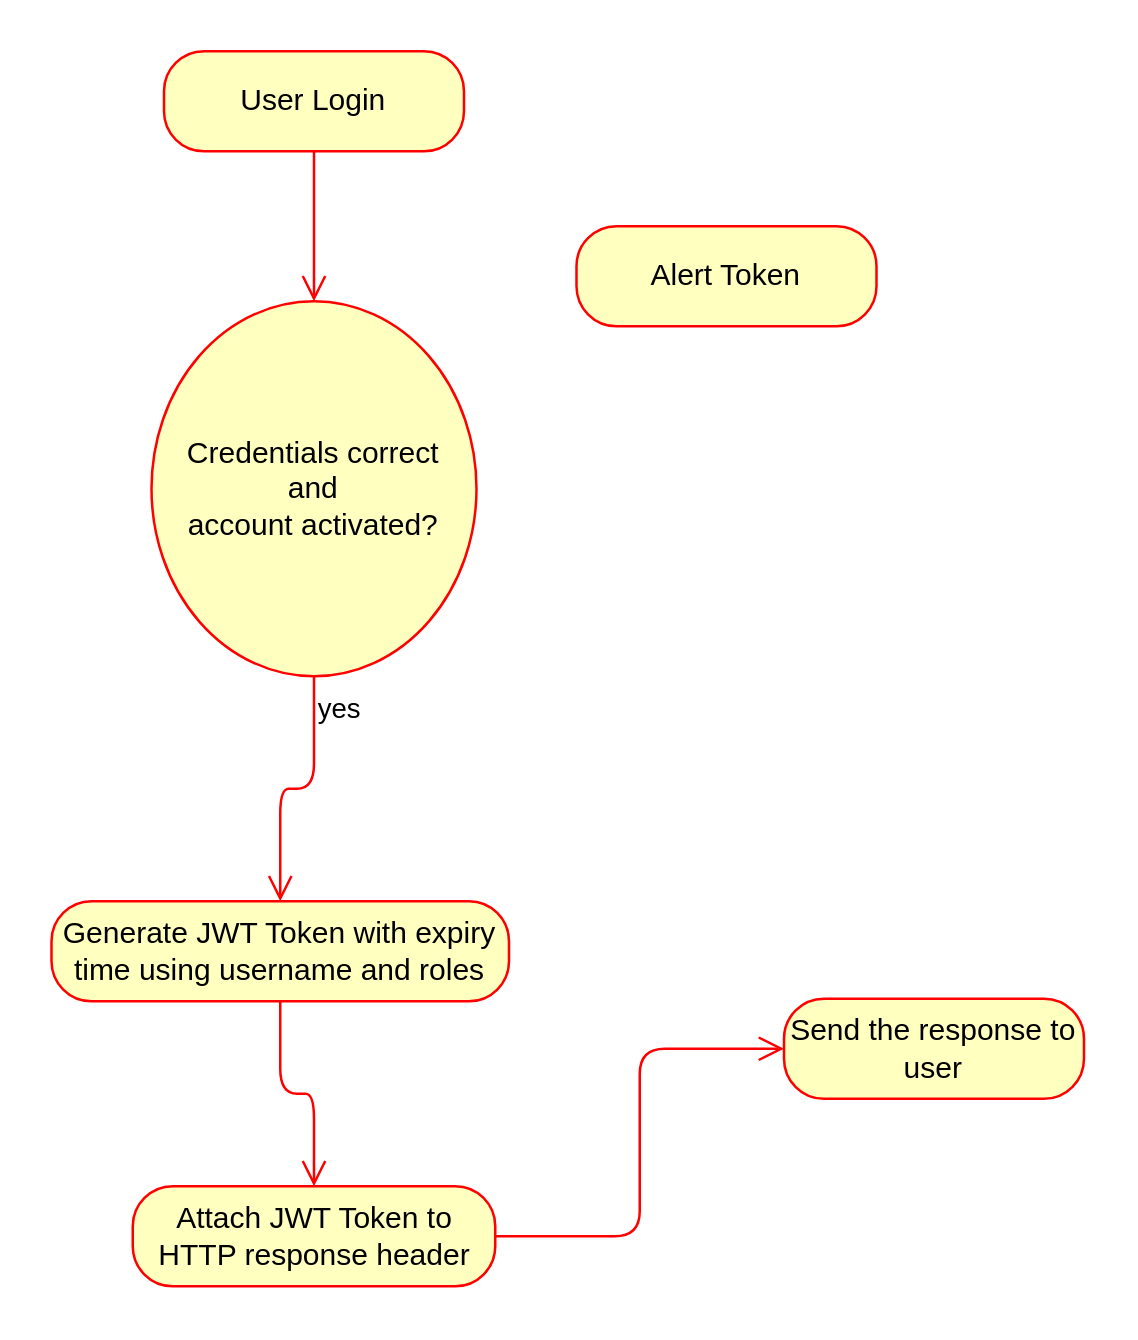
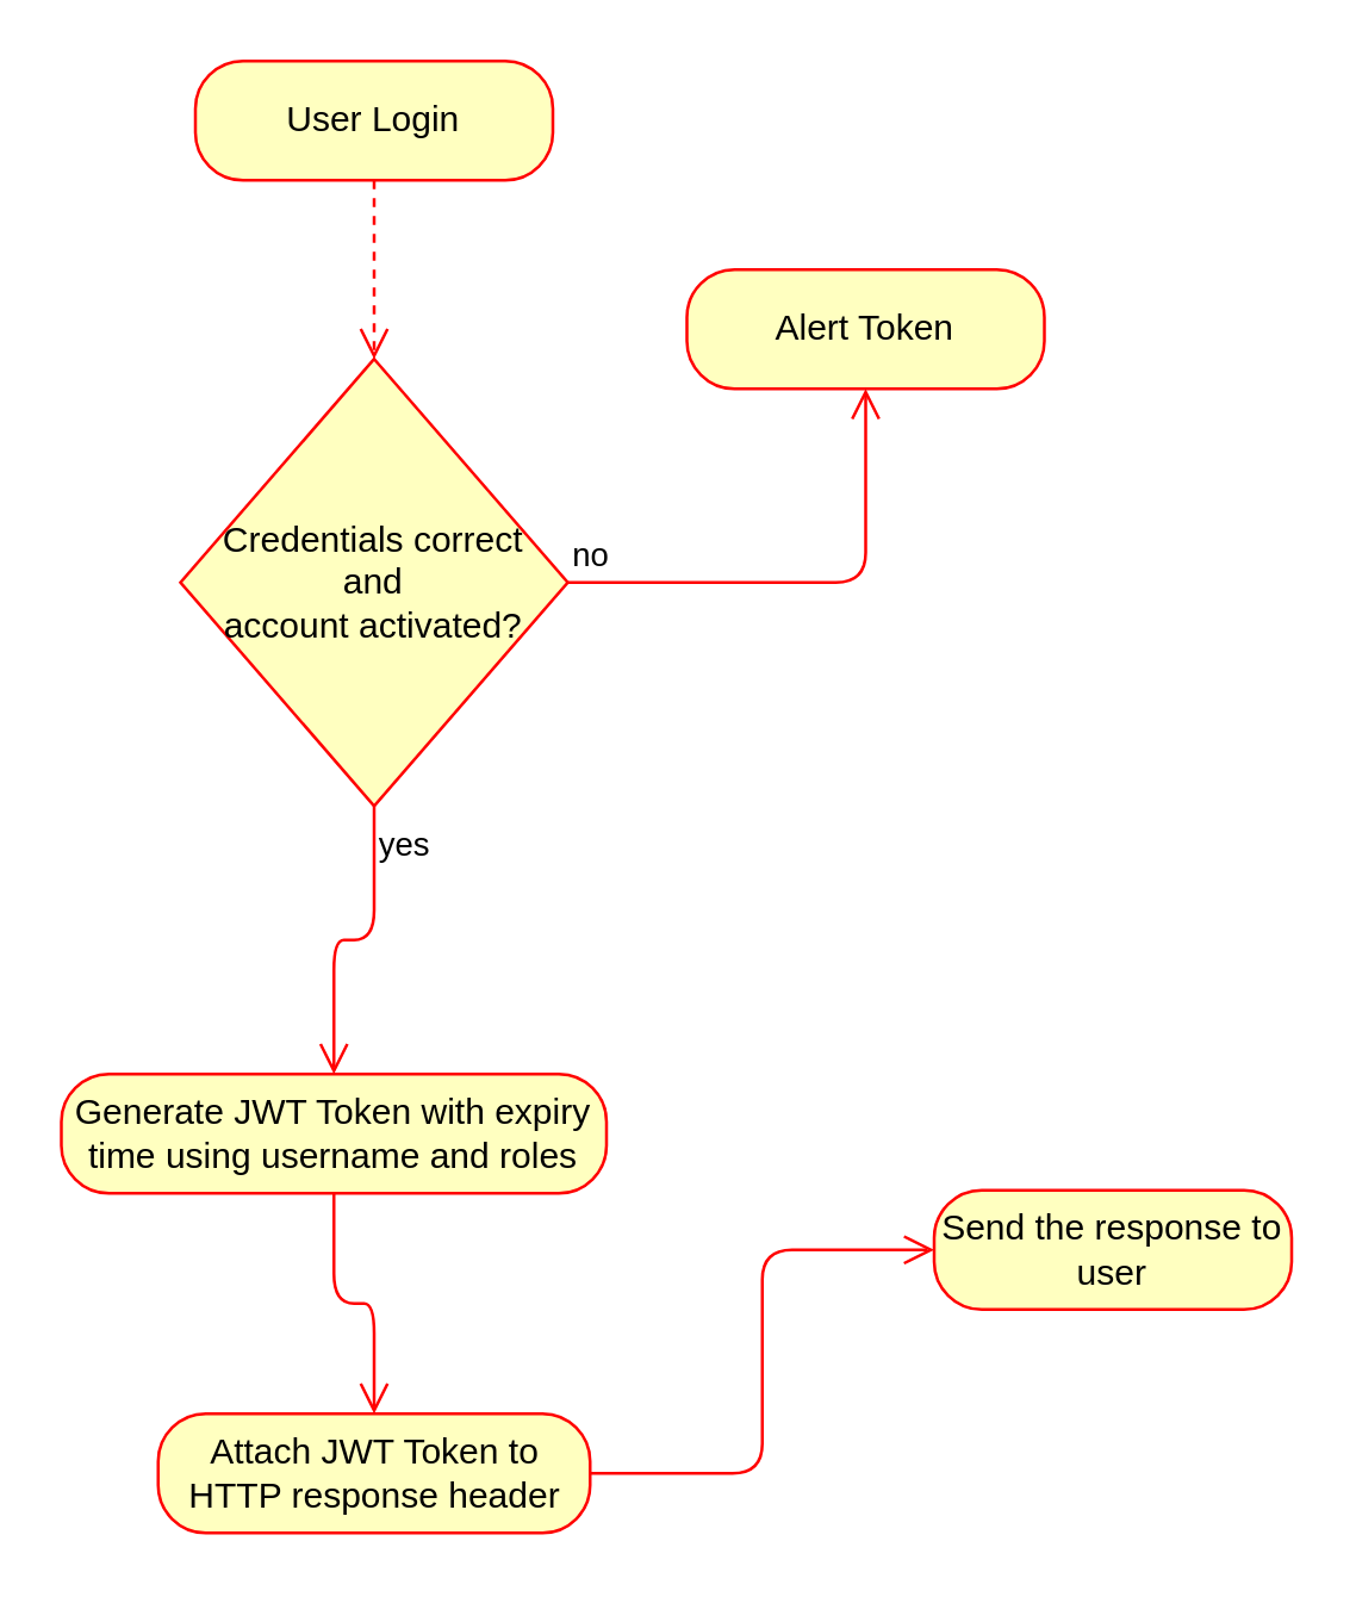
- <mxCell id="3" value="" style="edgeStyle=orthogonalEdgeStyle;html=1;verticalAlign=bottom;endArrow=open;endSize=8;strokeColor=#ff0000;entryX=0.5;entryY=0;entryDx=0;entryDy=0;" edge="1" source="2" parent="1" target="4"><mxGeometry relative="1" as="geometry"><mxPoint x="120" y="80" as="targetPoint" /></mxGeometry></mxCell>
+ <mxCell id="3" value="" style="edgeStyle=orthogonalEdgeStyle;html=1;verticalAlign=bottom;endArrow=open;endSize=8;strokeColor=#ff0000;entryX=0.5;entryY=0;entryDx=0;entryDy=0;dashed=1;" edge="1" source="2" parent="1" target="4"><mxGeometry relative="1" as="geometry"><mxPoint x="120" y="80" as="targetPoint" /></mxGeometry></mxCell>
- <mxCell id="4" value="Credentials correct&lt;br&gt;and&lt;br&gt;account activated?" style="ellipse;whiteSpace=wrap;html=1;fillColor=#ffffc0;strokeColor=#ff0000;" vertex="1" parent="1"><mxGeometry x="60" y="120" width="130" height="150" as="geometry" /></mxCell>
+ <mxCell id="4" value="Credentials correct&lt;br&gt;and&lt;br&gt;account activated?" style="rhombus;whiteSpace=wrap;html=1;fillColor=#ffffc0;strokeColor=#ff0000;" vertex="1" parent="1"><mxGeometry x="60" y="120" width="130" height="150" as="geometry" /></mxCell>
+ <mxCell id="5" value="no" style="edgeStyle=orthogonalEdgeStyle;html=1;align=left;verticalAlign=bottom;endArrow=open;endSize=8;strokeColor=#ff0000;entryX=0.5;entryY=1;entryDx=0;entryDy=0;" edge="1" source="4" parent="1" target="7"><mxGeometry x="-1" relative="1" as="geometry"><mxPoint x="290" y="120" as="targetPoint" /><Array as="points"><mxPoint x="290" y="195" /></Array></mxGeometry></mxCell>
